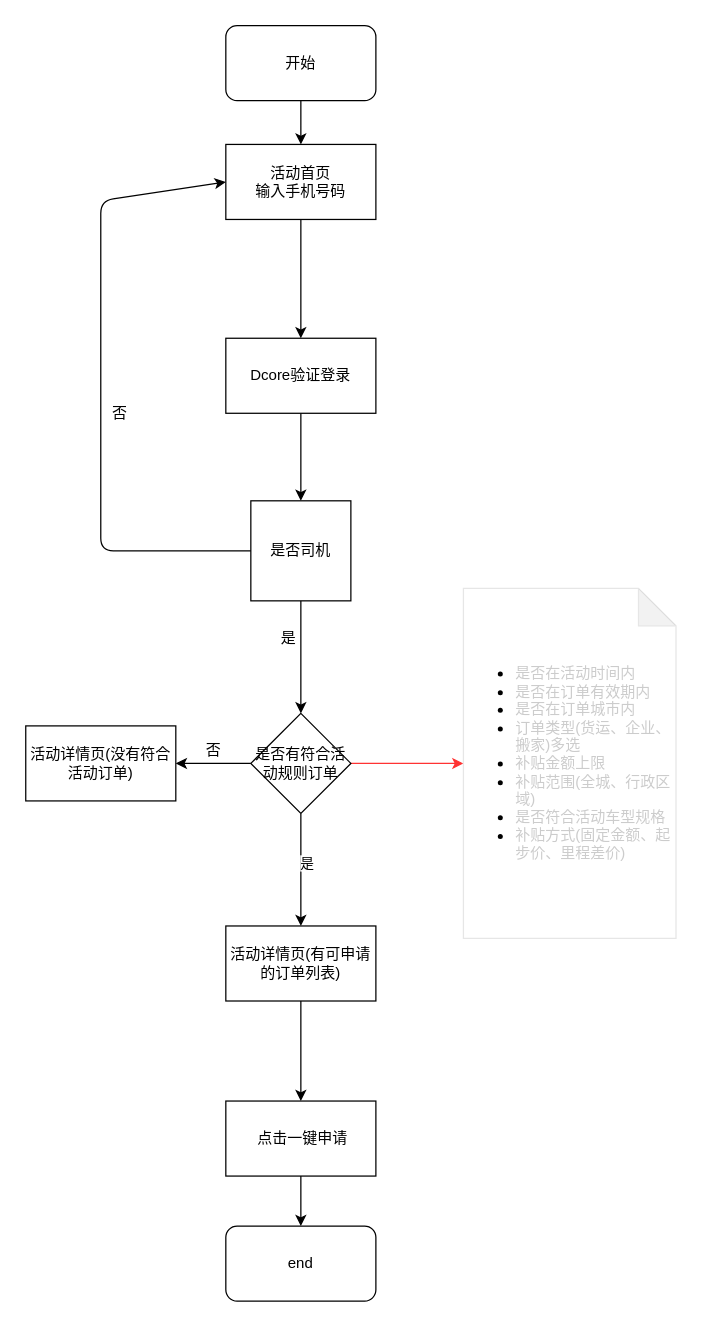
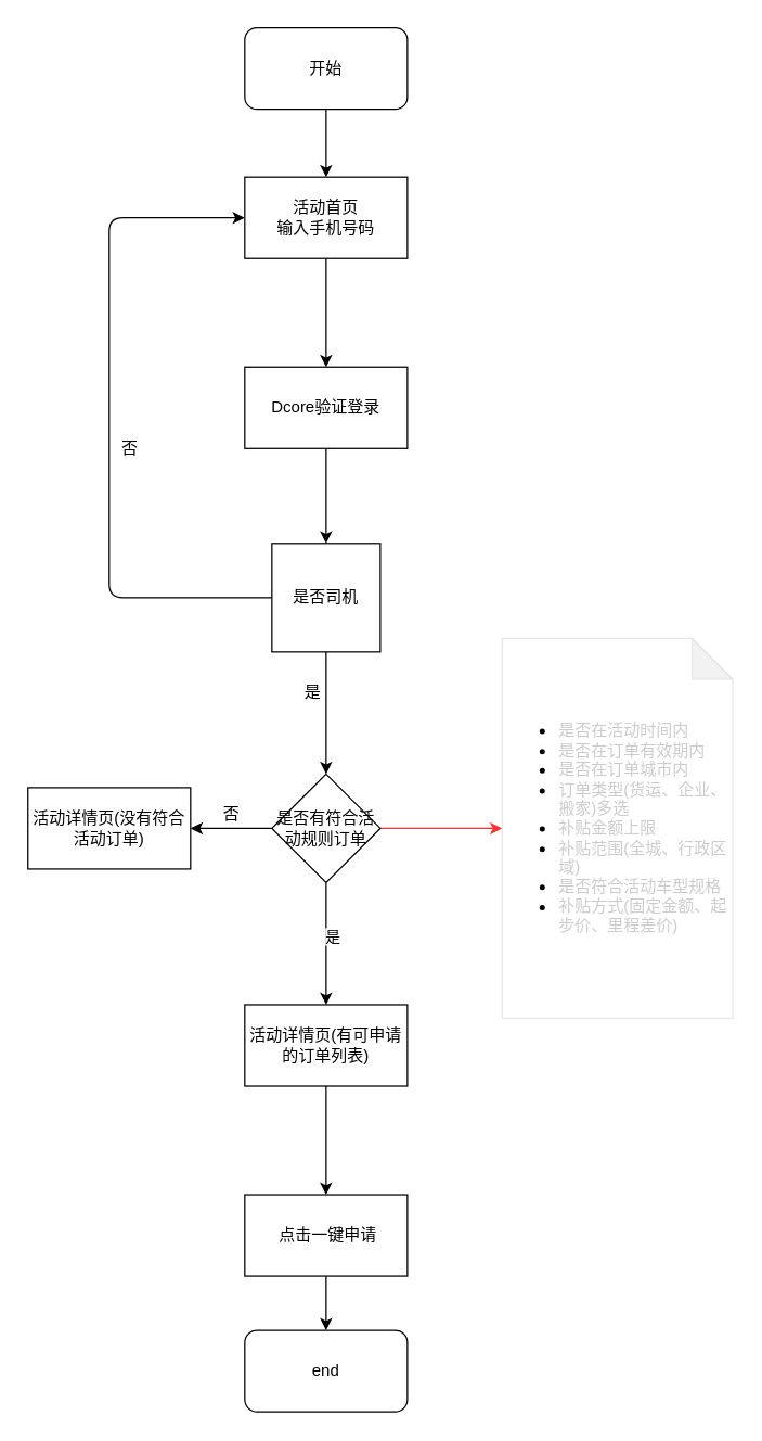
- <mxCell id="5" value="活动首页&lt;br&gt;输入手机号码" style="rounded=0;whiteSpace=wrap;html=1;" vertex="1" parent="1"><mxGeometry x="180" y="115" width="120" height="60" as="geometry" /></mxCell>
+ <mxCell id="5" value="活动首页&lt;br&gt;输入手机号码" style="rounded=0;whiteSpace=wrap;html=1;" vertex="1" parent="1"><mxGeometry x="180" y="130" width="120" height="60" as="geometry" /></mxCell>
